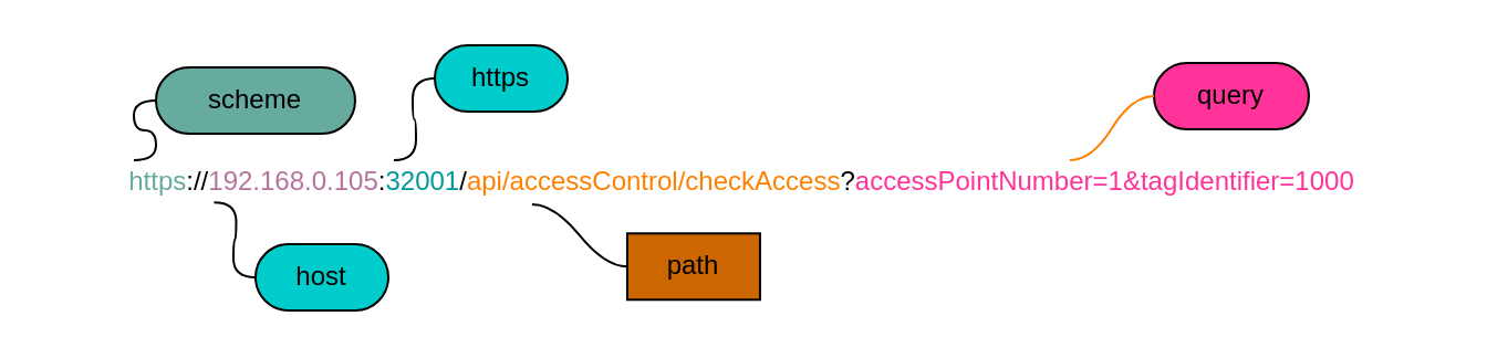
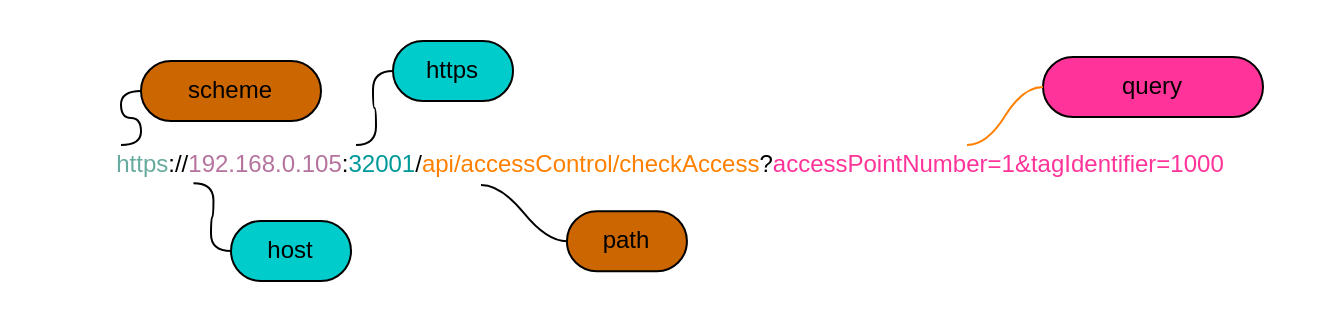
- <mxCell id="11" value="query" style="whiteSpace=wrap;html=1;rounded=1;arcSize=50;align=center;verticalAlign=middle;container=1;recursiveResize=0;strokeWidth=1;autosize=1;spacing=4;treeFolding=1;treeMoving=1;fillColor=#FF3399;" vertex="1" parent="1"><mxGeometry x="521" y="28" width="70" height="30" as="geometry" /></mxCell>
+ <mxCell id="11" value="query" style="whiteSpace=wrap;html=1;rounded=1;arcSize=50;align=center;verticalAlign=middle;container=1;recursiveResize=0;strokeWidth=1;autosize=1;spacing=4;treeFolding=1;treeMoving=1;fillColor=#FF3399;" vertex="1" parent="1"><mxGeometry x="521" y="28" width="110" height="30" as="geometry" /></mxCell>
- <mxCell id="3" value="scheme" style="whiteSpace=wrap;html=1;rounded=1;arcSize=50;align=center;verticalAlign=middle;container=1;recursiveResize=0;strokeWidth=1;autosize=1;spacing=4;treeFolding=1;treeMoving=1;fillColor=#67AB9F;" vertex="1" parent="1"><mxGeometry x="70" y="30" width="90" height="30" as="geometry" /></mxCell>
+ <mxCell id="3" value="scheme" style="whiteSpace=wrap;html=1;rounded=1;arcSize=50;align=center;verticalAlign=middle;container=1;recursiveResize=0;strokeWidth=1;autosize=1;spacing=4;treeFolding=1;treeMoving=1;fillColor=#cc6600;" vertex="1" parent="1"><mxGeometry x="70" y="30" width="90" height="30" as="geometry" /></mxCell>
- <mxCell id="9" value="&lt;div&gt;path&lt;/div&gt;" style="whiteSpace=wrap;html=1;arcSize=50;align=center;verticalAlign=middle;container=1;recursiveResize=0;strokeWidth=1;autosize=1;spacing=4;treeFolding=1;treeMoving=1;fillColor=#CC6600;rounded=0;" vertex="1" parent="1"><mxGeometry x="282.97" y="105.14" width="60" height="30" as="geometry" /></mxCell>
+ <mxCell id="9" value="&lt;div&gt;path&lt;/div&gt;" style="whiteSpace=wrap;html=1;rounded=1;arcSize=50;align=center;verticalAlign=middle;container=1;recursiveResize=0;strokeWidth=1;autosize=1;spacing=4;treeFolding=1;treeMoving=1;fillColor=#CC6600;" vertex="1" parent="1"><mxGeometry x="282.97" y="105.14" width="60" height="30" as="geometry" /></mxCell>
